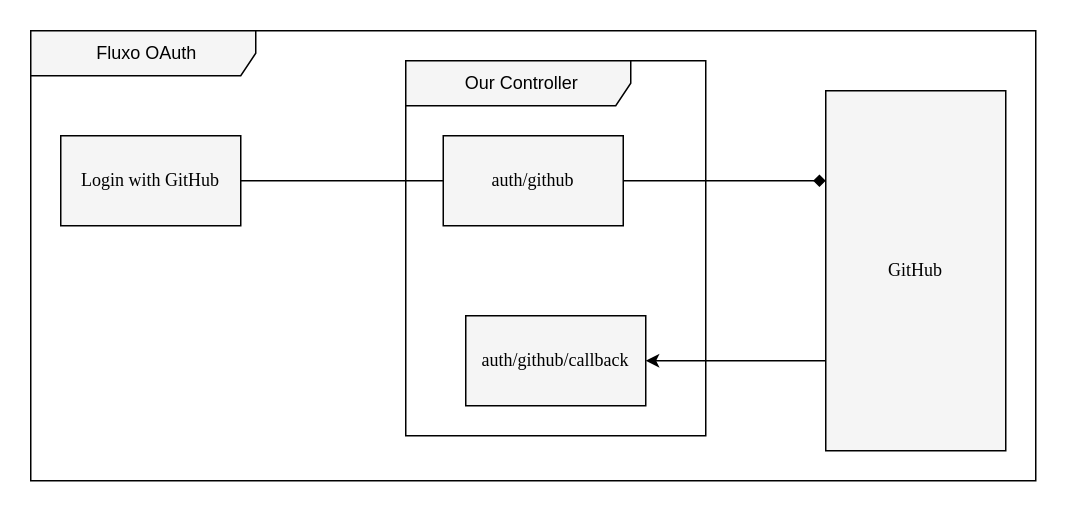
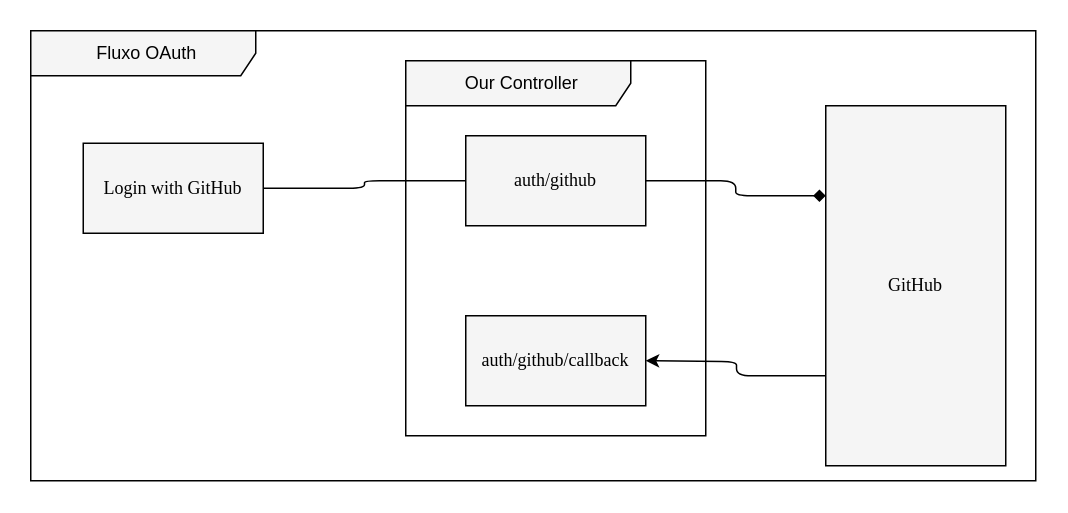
- <mxCell id="10" value="Login with GitHub" style="rounded=0;whiteSpace=wrap;html=1;fillColor=#f5f5f5;fontFamily=Verdana;fontColor=#000000;strokeColor=#000000;" parent="1" vertex="1"><mxGeometry x="40" y="90" width="120" height="60" as="geometry" /></mxCell>
+ <mxCell id="10" value="Login with GitHub" style="rounded=0;whiteSpace=wrap;html=1;fillColor=#f5f5f5;fontFamily=Verdana;fontColor=#000000;strokeColor=#000000;" parent="1" vertex="1"><mxGeometry x="55" y="95" width="120" height="60" as="geometry" /></mxCell>
- <mxCell id="5" value="auth/github" style="rounded=0;whiteSpace=wrap;html=1;fillColor=#f5f5f5;fontFamily=Verdana;fontColor=#000000;strokeColor=#000000;" parent="1" vertex="1"><mxGeometry x="295" y="90" width="120" height="60" as="geometry" /></mxCell>
+ <mxCell id="5" value="auth/github" style="rounded=0;whiteSpace=wrap;html=1;fillColor=#f5f5f5;fontFamily=Verdana;fontColor=#000000;strokeColor=#000000;" parent="1" vertex="1"><mxGeometry x="310" y="90" width="120" height="60" as="geometry" /></mxCell>
- <mxCell id="8" value="GitHub" style="rounded=0;whiteSpace=wrap;html=1;fillColor=#f5f5f5;fontFamily=Verdana;fontColor=#000000;strokeColor=#000000;" parent="1" vertex="1"><mxGeometry x="550" y="60" width="120" height="240" as="geometry" /></mxCell>
+ <mxCell id="8" value="GitHub" style="rounded=0;whiteSpace=wrap;html=1;fillColor=#f5f5f5;fontFamily=Verdana;fontColor=#000000;strokeColor=#000000;" parent="1" vertex="1"><mxGeometry x="550" y="70" width="120" height="240" as="geometry" /></mxCell>
